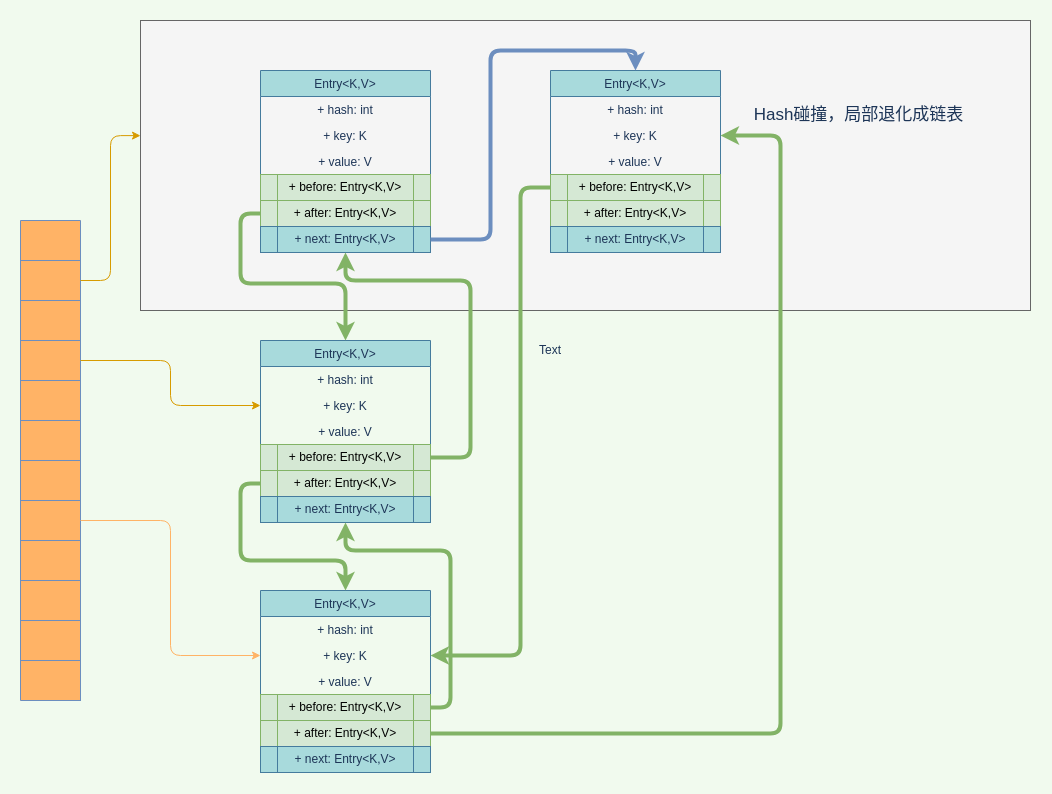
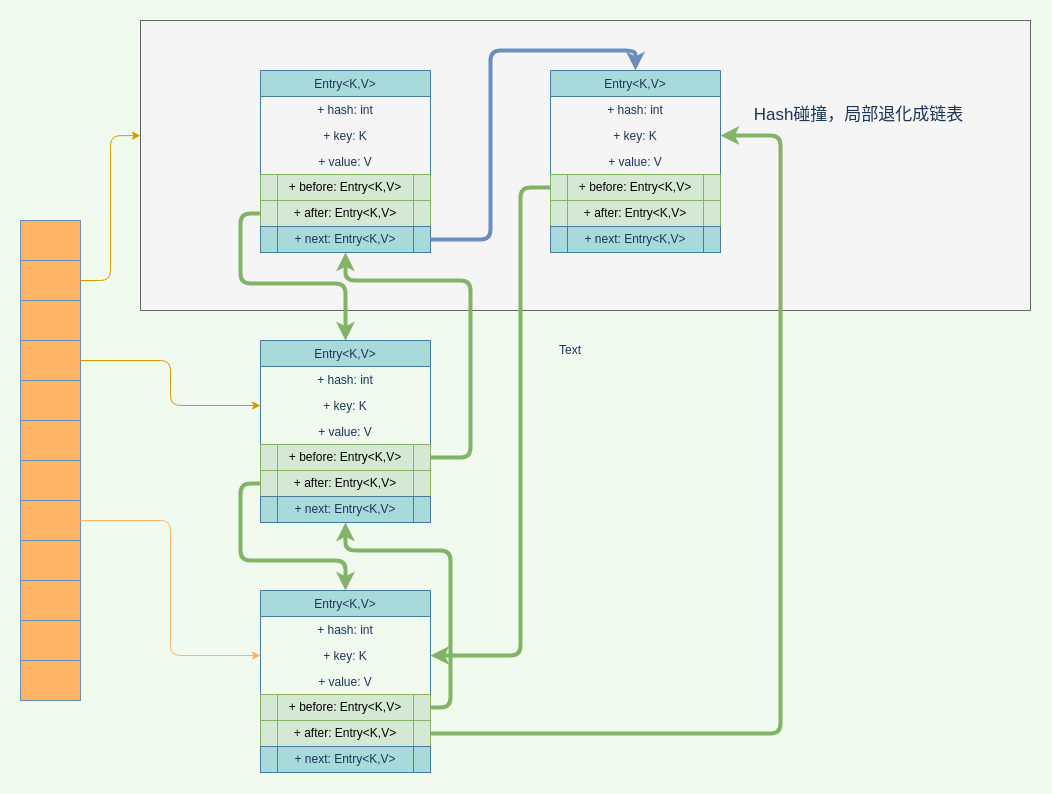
- <mxCell id="66" value="Text" style="text;html=1;strokeColor=none;fillColor=none;align=center;verticalAlign=middle;whiteSpace=wrap;rounded=0;sketch=0;fontColor=#1D3557;" vertex="1" parent="1"><mxGeometry x="530" y="340" width="40" height="20" as="geometry" /></mxCell>
+ <mxCell id="66" value="Text" style="text;html=1;strokeColor=none;fillColor=none;align=center;verticalAlign=middle;whiteSpace=wrap;rounded=0;sketch=0;fontColor=#1D3557;" vertex="1" parent="1"><mxGeometry x="550" y="340" width="40" height="20" as="geometry" /></mxCell>
